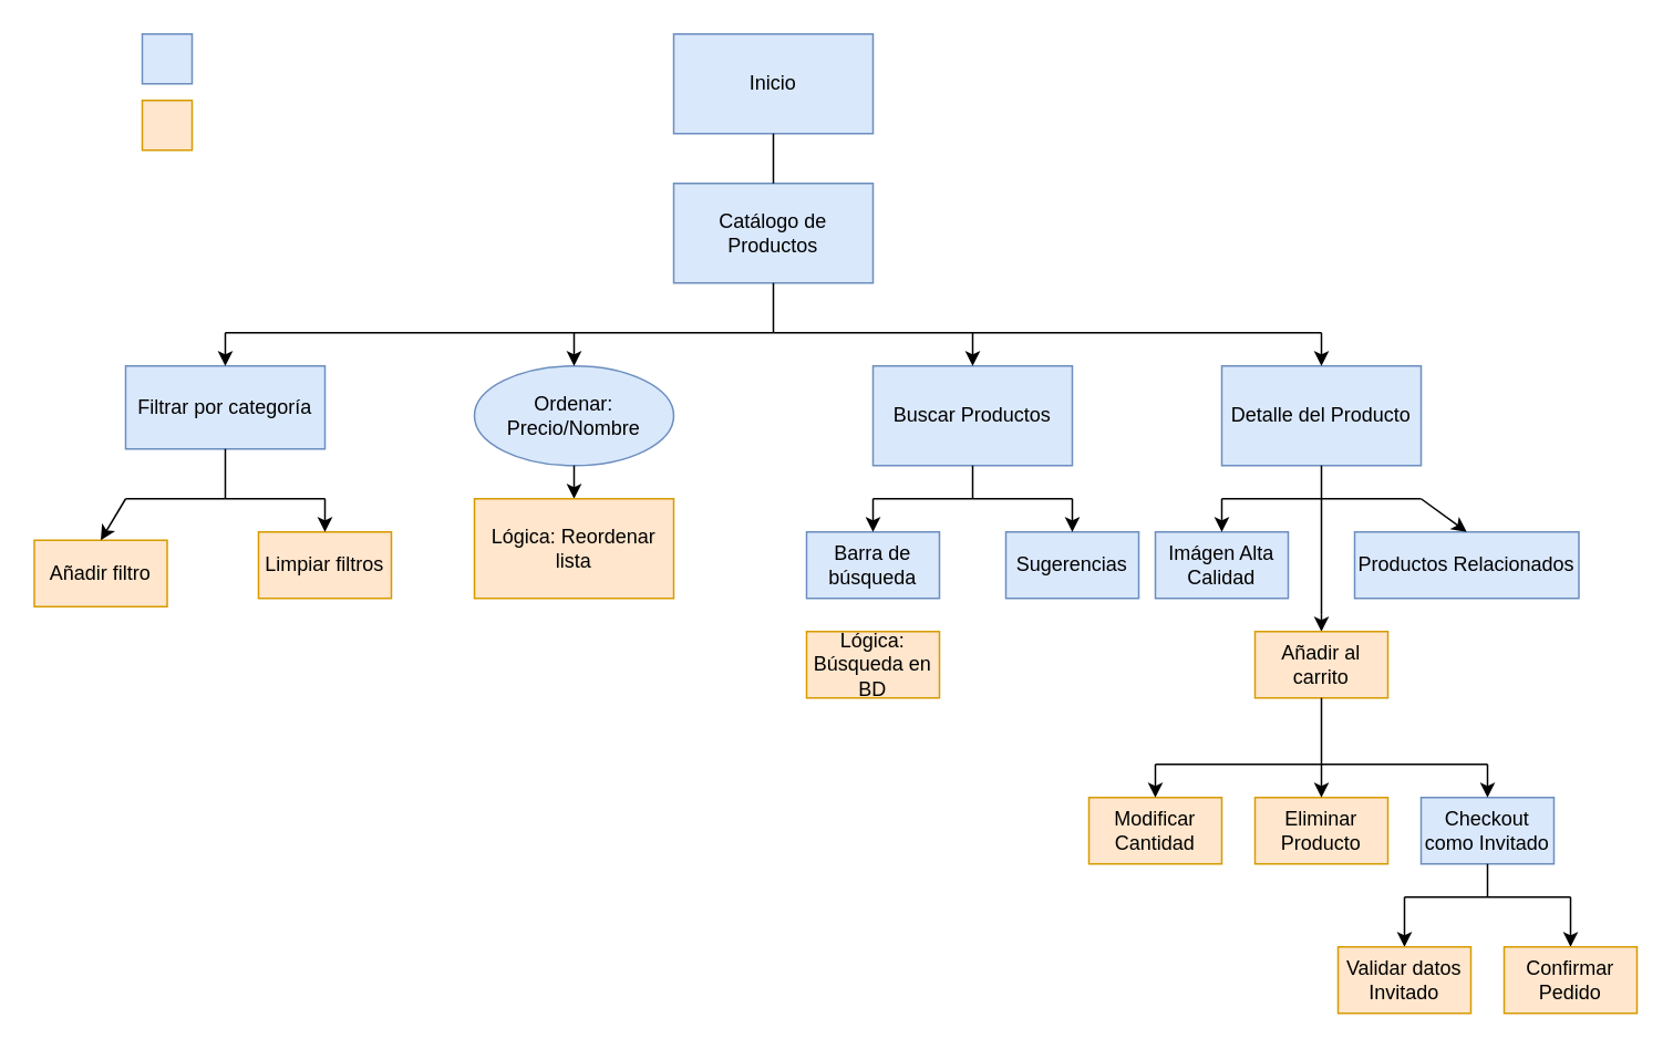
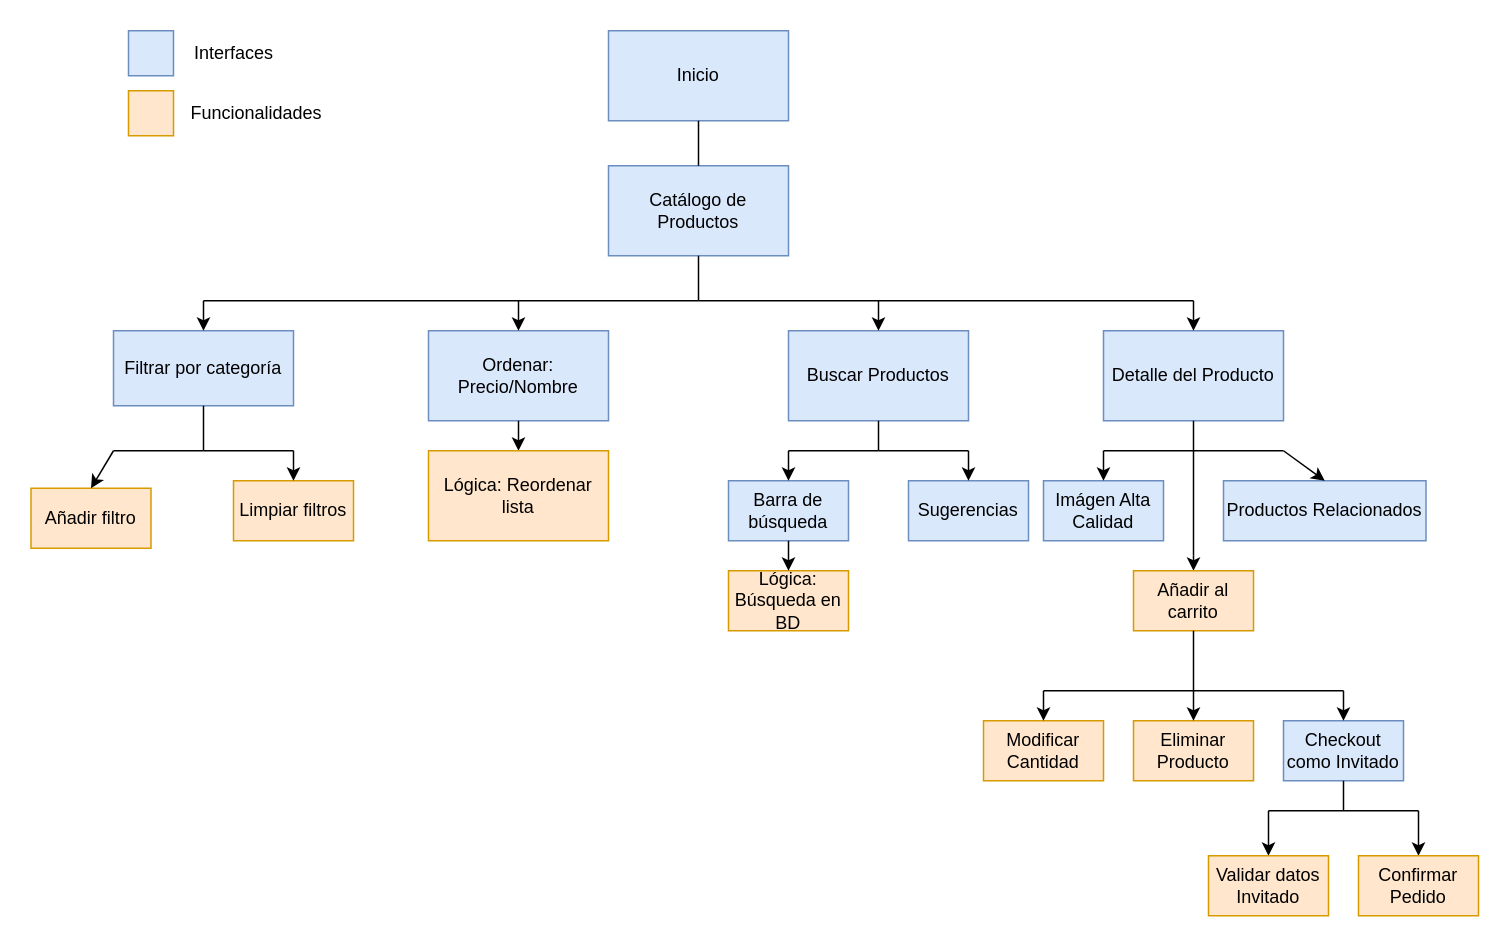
+ <mxCell id="60" value="Interfaces" style="text;html=1;align=center;verticalAlign=middle;resizable=0;points=[];autosize=1;strokeColor=none;fillColor=none;" vertex="1" parent="1"><mxGeometry x="115" y="20" width="80" height="30" as="geometry" /></mxCell>
+ <mxCell id="61" value="Funcionalidades" style="text;html=1;align=center;verticalAlign=middle;resizable=0;points=[];autosize=1;strokeColor=none;fillColor=none;" vertex="1" parent="1"><mxGeometry x="115" y="60" width="110" height="30" as="geometry" /></mxCell>
- <mxCell id="7" value="Ordenar: Precio/Nombre" style="ellipse;whiteSpace=wrap;html=1;fillColor=#dae8fc;strokeColor=#6c8ebf;" vertex="1" parent="1"><mxGeometry x="285" y="220" width="120" height="60" as="geometry" /></mxCell>
+ <mxCell id="7" value="Ordenar: Precio/Nombre" style="rounded=0;whiteSpace=wrap;html=1;fillColor=#dae8fc;strokeColor=#6c8ebf;" vertex="1" parent="1"><mxGeometry x="285" y="220" width="120" height="60" as="geometry" /></mxCell>
+ <mxCell id="33" value="" style="endArrow=classic;html=1;rounded=0;exitX=0.5;exitY=1;exitDx=0;exitDy=0;entryX=0.5;entryY=0;entryDx=0;entryDy=0;" edge="1" parent="1" source="27" target="29"><mxGeometry width="50" height="50" relative="1" as="geometry"><mxPoint x="435" y="430" as="sourcePoint" /><mxPoint x="485" y="380" as="targetPoint" /></mxGeometry></mxCell>
